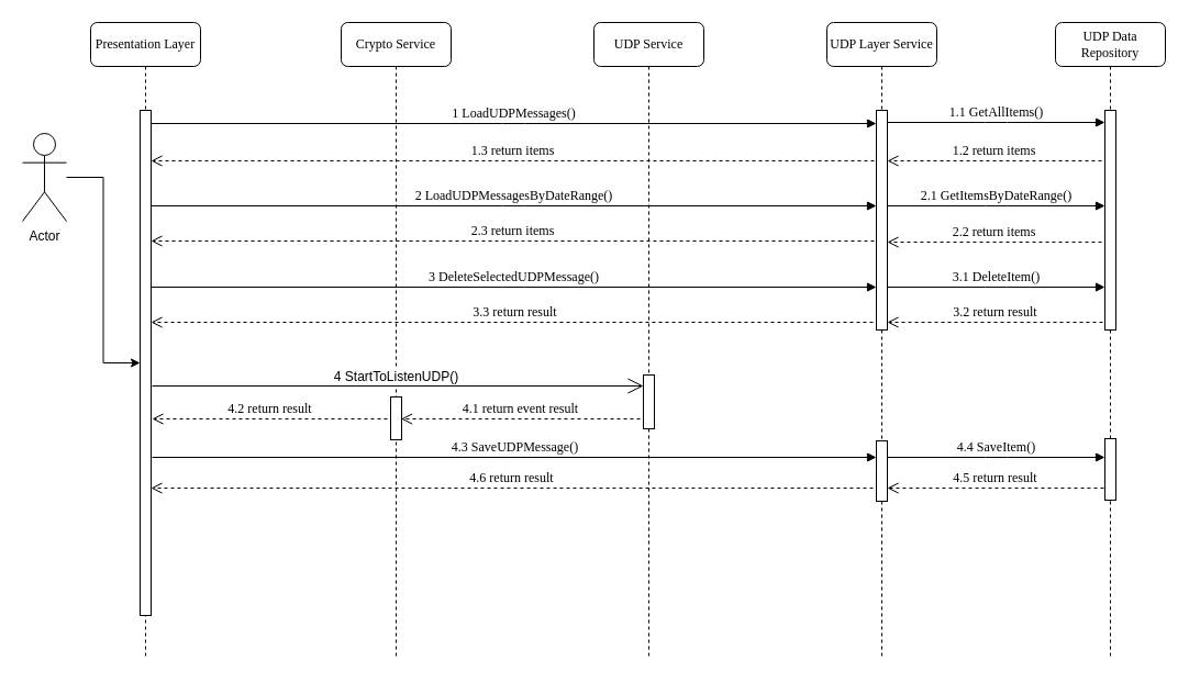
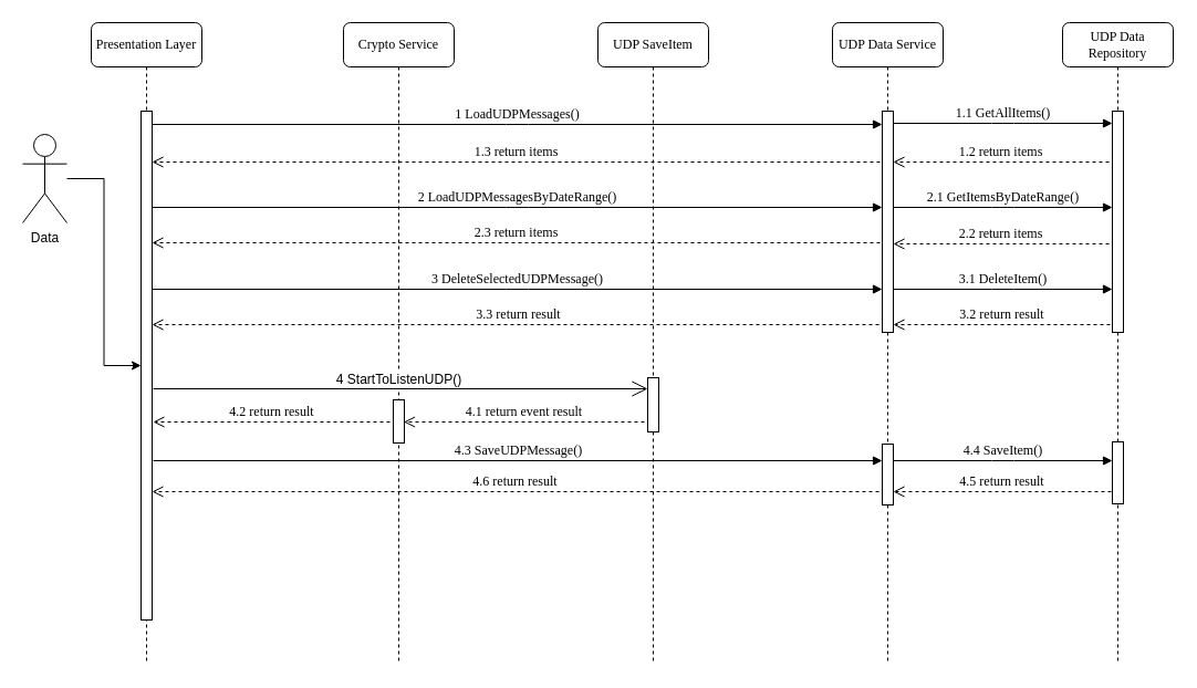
- <mxCell id="7" value="UDP Service" style="shape=umlLifeline;perimeter=lifelinePerimeter;whiteSpace=wrap;html=1;container=1;collapsible=0;recursiveResize=0;outlineConnect=0;rounded=1;shadow=0;comic=0;labelBackgroundColor=none;strokeWidth=1;fontFamily=Verdana;fontSize=12;align=center;" parent="1" vertex="1"><mxGeometry x="540" y="20" width="100" height="580" as="geometry" /></mxCell>
+ <mxCell id="7" value="UDP SaveItem" style="shape=umlLifeline;perimeter=lifelinePerimeter;whiteSpace=wrap;html=1;container=1;collapsible=0;recursiveResize=0;outlineConnect=0;rounded=1;shadow=0;comic=0;labelBackgroundColor=none;strokeWidth=1;fontFamily=Verdana;fontSize=12;align=center;" parent="1" vertex="1"><mxGeometry x="540" y="20" width="100" height="580" as="geometry" /></mxCell>
- <mxCell id="11" value="UDP Layer Service" style="shape=umlLifeline;perimeter=lifelinePerimeter;whiteSpace=wrap;html=1;container=1;collapsible=0;recursiveResize=0;outlineConnect=0;rounded=1;shadow=0;comic=0;labelBackgroundColor=none;strokeWidth=1;fontFamily=Verdana;fontSize=12;align=center;" parent="1" vertex="1"><mxGeometry x="752" y="20" width="100" height="580" as="geometry" /></mxCell>
+ <mxCell id="11" value="UDP Data Service" style="shape=umlLifeline;perimeter=lifelinePerimeter;whiteSpace=wrap;html=1;container=1;collapsible=0;recursiveResize=0;outlineConnect=0;rounded=1;shadow=0;comic=0;labelBackgroundColor=none;strokeWidth=1;fontFamily=Verdana;fontSize=12;align=center;" parent="1" vertex="1"><mxGeometry x="752" y="20" width="100" height="580" as="geometry" /></mxCell>
- <mxCell id="30" value="Actor" style="shape=umlActor;verticalLabelPosition=bottom;verticalAlign=top;html=1;outlineConnect=0;" vertex="1" parent="1"><mxGeometry x="20" y="121" width="40" height="80" as="geometry" /></mxCell>
+ <mxCell id="30" value="Data" style="shape=umlActor;verticalLabelPosition=bottom;verticalAlign=top;html=1;outlineConnect=0;" vertex="1" parent="1"><mxGeometry x="20" y="121" width="40" height="80" as="geometry" /></mxCell>
